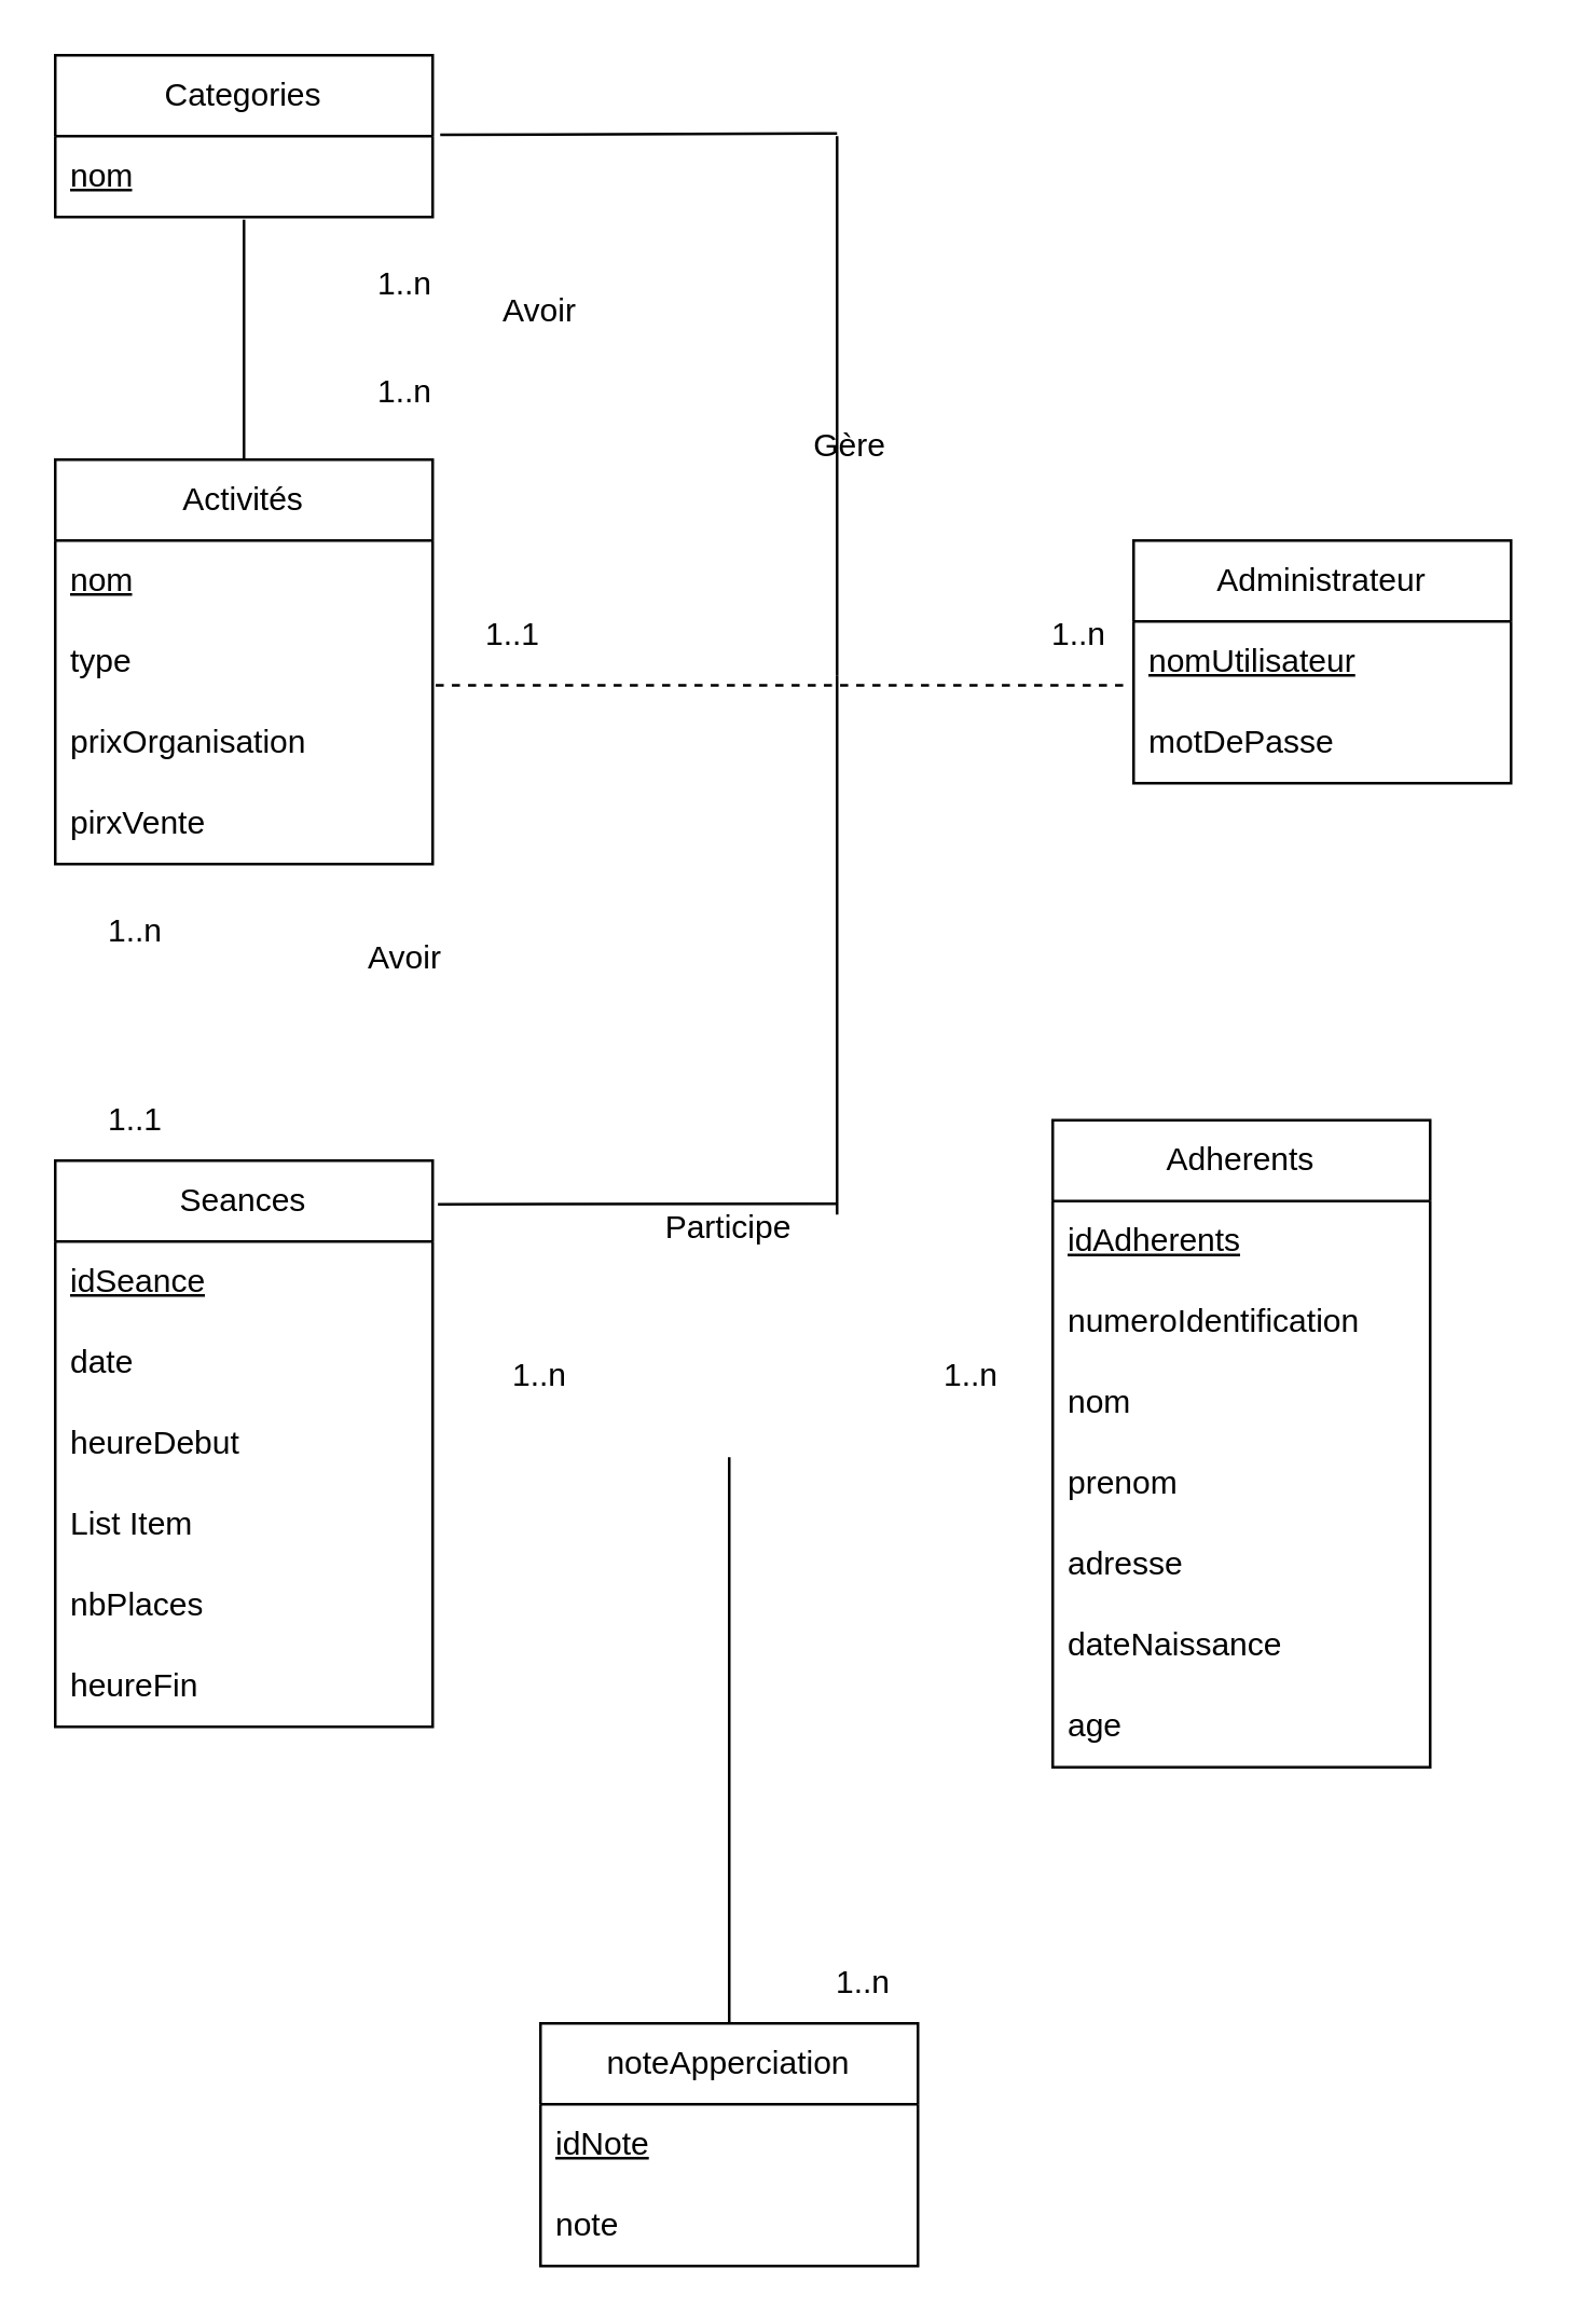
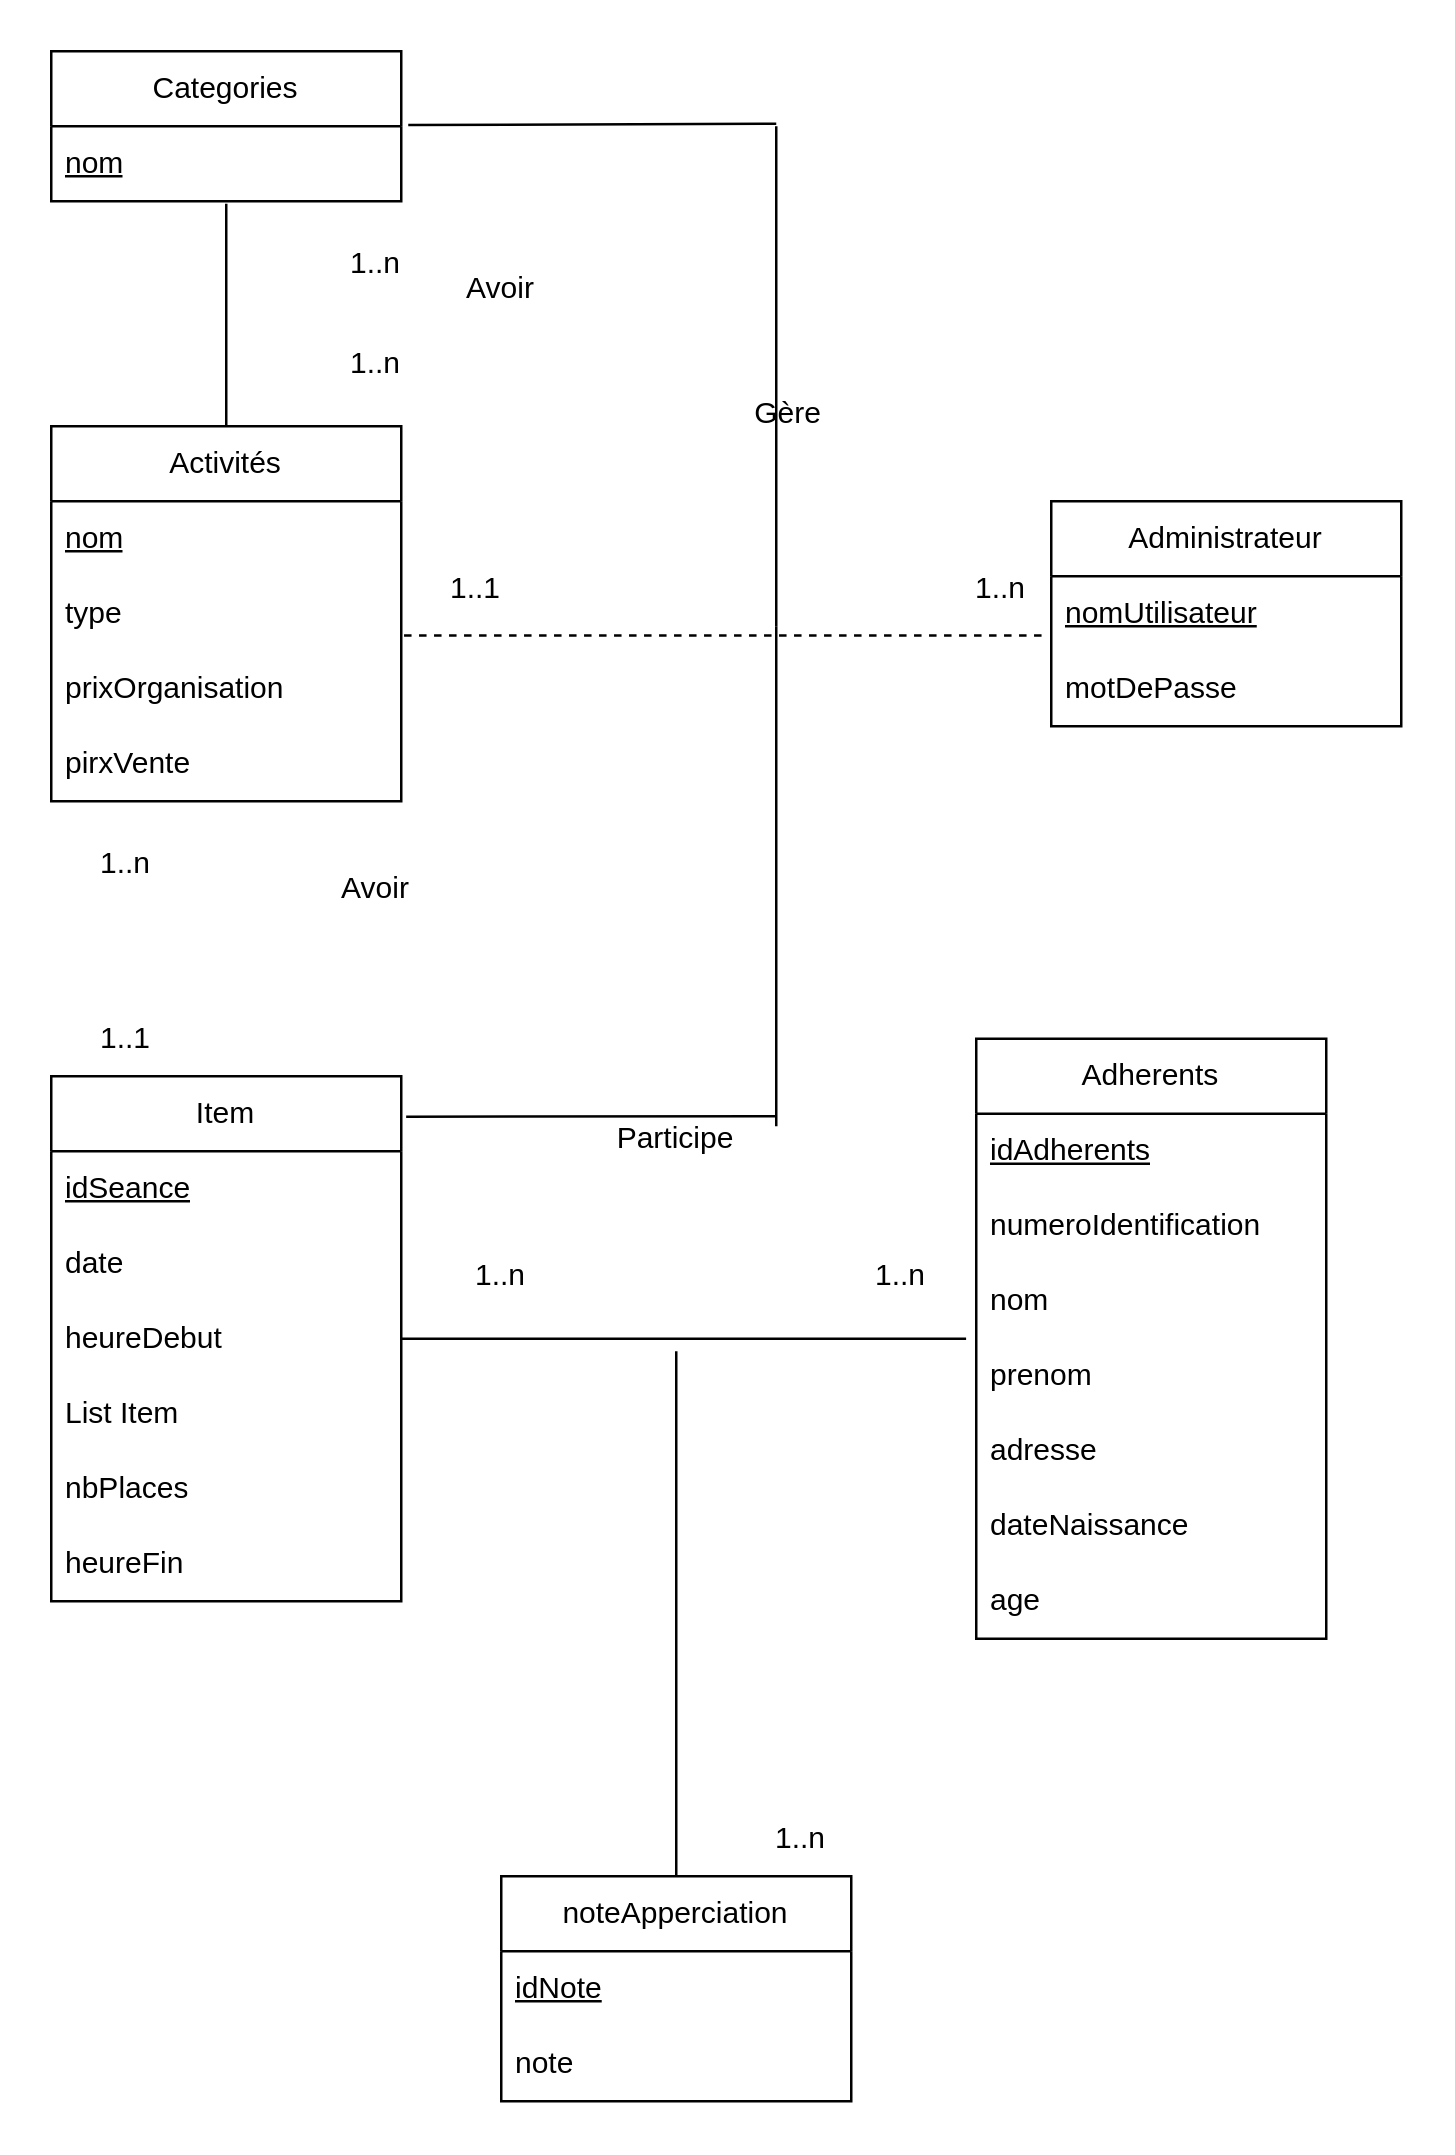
- <mxCell id="18" value="Seances" style="swimlane;fontStyle=0;childLayout=stackLayout;horizontal=1;startSize=30;horizontalStack=0;resizeParent=1;resizeParentMax=0;resizeLast=0;collapsible=1;marginBottom=0;whiteSpace=wrap;html=1;" vertex="1" parent="1"><mxGeometry x="20" y="430" width="140" height="210" as="geometry" /></mxCell>
+ <mxCell id="18" value="Item" style="swimlane;fontStyle=0;childLayout=stackLayout;horizontal=1;startSize=30;horizontalStack=0;resizeParent=1;resizeParentMax=0;resizeLast=0;collapsible=1;marginBottom=0;whiteSpace=wrap;html=1;" vertex="1" parent="1"><mxGeometry x="20" y="430" width="140" height="210" as="geometry" /></mxCell>
+ <mxCell id="33" value="" style="endArrow=none;html=1;rounded=0;exitX=1;exitY=0.5;exitDx=0;exitDy=0;entryX=-0.029;entryY=0;entryDx=0;entryDy=0;entryPerimeter=0;" edge="1" parent="1" source="21" target="6"><mxGeometry width="50" height="50" relative="1" as="geometry"><mxPoint x="230" y="570" as="sourcePoint" /><mxPoint x="280" y="520" as="targetPoint" /></mxGeometry></mxCell>
